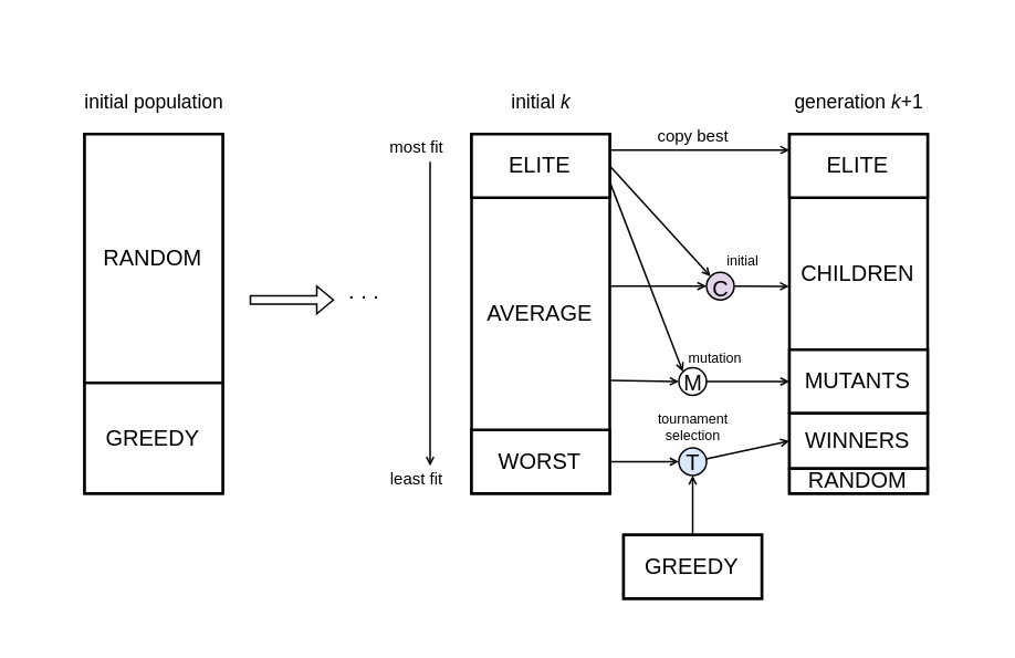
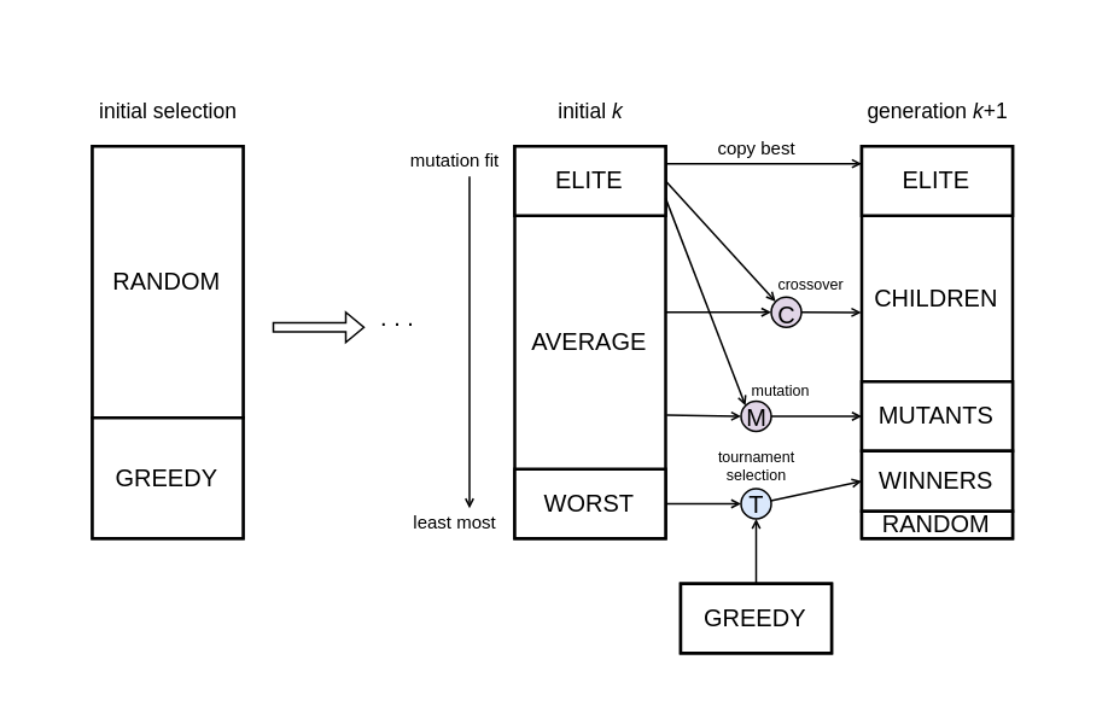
- <mxCell id="12" value="&lt;font style=&quot;font-size: 7px;&quot;&gt;initial population&lt;/font&gt;" style="text;html=1;align=center;verticalAlign=middle;resizable=0;points=[];autosize=1;strokeColor=none;fillColor=none;fontColor=default;" parent="1" vertex="1"><mxGeometry x="20" y="20" width="70" height="30" as="geometry" /></mxCell>
+ <mxCell id="12" value="&lt;font style=&quot;font-size: 7px;&quot;&gt;initial selection&lt;/font&gt;" style="text;html=1;align=center;verticalAlign=middle;resizable=0;points=[];autosize=1;strokeColor=none;fillColor=none;fontColor=default;" parent="1" vertex="1"><mxGeometry x="20" y="20" width="70" height="30" as="geometry" /></mxCell>
- <mxCell id="22" value="&lt;span style=&quot;font-size: 6px;&quot;&gt;most fit&lt;/span&gt;" style="text;html=1;align=center;verticalAlign=middle;resizable=0;points=[];autosize=1;strokeColor=none;fillColor=none;fontSize=8;fontColor=default;" parent="1" vertex="1"><mxGeometry x="130" y="42" width="40" height="20" as="geometry" /></mxCell>
+ <mxCell id="22" value="&lt;span style=&quot;font-size: 6px;&quot;&gt;mutation fit&lt;/span&gt;" style="text;html=1;align=center;verticalAlign=middle;resizable=0;points=[];autosize=1;strokeColor=none;fillColor=none;fontSize=8;fontColor=default;" parent="1" vertex="1"><mxGeometry x="130" y="42" width="40" height="20" as="geometry" /></mxCell>
- <mxCell id="50" value="initial" style="text;html=1;align=center;verticalAlign=middle;resizable=0;points=[];autosize=1;strokeColor=none;fillColor=none;fontSize=5;fontFamily=Helvetica;fontColor=default;strokeWidth=0.6;" parent="1" vertex="1"><mxGeometry x="243" y="83" width="50" height="20" as="geometry" /></mxCell>
+ <mxCell id="50" value="crossover" style="text;html=1;align=center;verticalAlign=middle;resizable=0;points=[];autosize=1;strokeColor=none;fillColor=none;fontSize=5;fontFamily=Helvetica;fontColor=default;strokeWidth=0.6;" parent="1" vertex="1"><mxGeometry x="243" y="83" width="50" height="20" as="geometry" /></mxCell>
- <mxCell id="5" value="&lt;span style=&quot;font-size: 8px;&quot;&gt;M&lt;/span&gt;" style="ellipse;whiteSpace=wrap;html=1;aspect=fixed;direction=south;strokeWidth=0.6;spacingBottom=2;spacingLeft=1;" parent="1" vertex="1"><mxGeometry x="245" y="132.5" width="10" height="10" as="geometry" /></mxCell>
+ <mxCell id="5" value="&lt;span style=&quot;font-size: 8px;&quot;&gt;M&lt;/span&gt;" style="ellipse;whiteSpace=wrap;html=1;aspect=fixed;direction=south;strokeWidth=0.6;spacingBottom=2;spacingLeft=1;fillColor=#e1d5e7;" parent="1" vertex="1"><mxGeometry x="245" y="132.5" width="10" height="10" as="geometry" /></mxCell>
- <mxCell id="23" value="&lt;font style=&quot;font-size: 6px;&quot;&gt;least fit&lt;br&gt;&lt;/font&gt;" style="text;html=1;align=center;verticalAlign=middle;resizable=0;points=[];autosize=1;strokeColor=none;fillColor=none;fontSize=8;fontColor=default;" parent="1" vertex="1"><mxGeometry x="130" y="161.5" width="40" height="20" as="geometry" /></mxCell>
+ <mxCell id="23" value="&lt;font style=&quot;font-size: 6px;&quot;&gt;least most&lt;br&gt;&lt;/font&gt;" style="text;html=1;align=center;verticalAlign=middle;resizable=0;points=[];autosize=1;strokeColor=none;fillColor=none;fontSize=8;fontColor=default;" parent="1" vertex="1"><mxGeometry x="130" y="161.5" width="40" height="20" as="geometry" /></mxCell>
